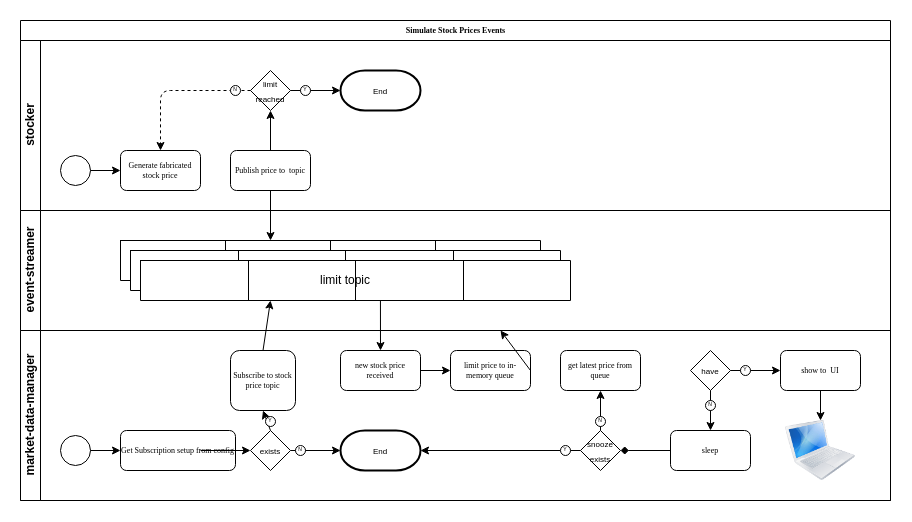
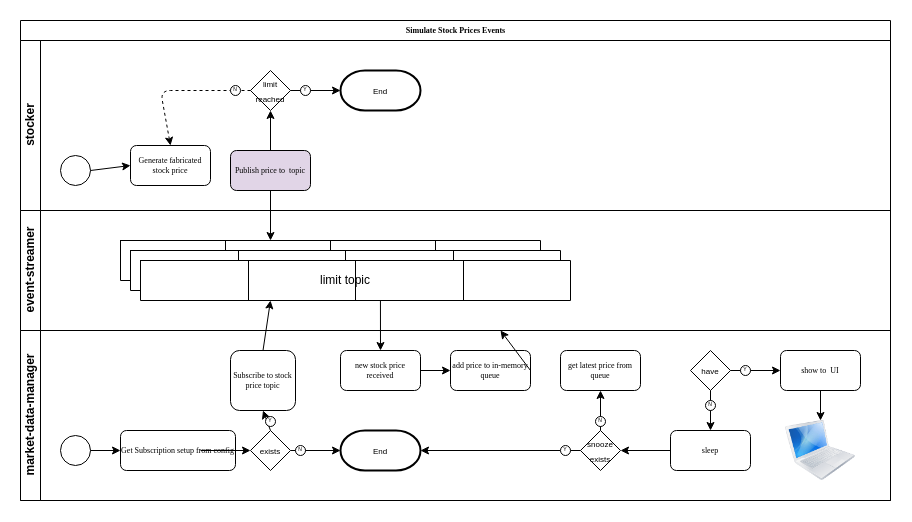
- <mxCell id="5" value="Generate fabricated stock price" style="rounded=1;whiteSpace=wrap;html=1;shadow=0;labelBackgroundColor=none;strokeWidth=1;fontFamily=Verdana;fontSize=8;align=center;" vertex="1" parent="3"><mxGeometry x="100" y="110" width="80" height="40" as="geometry" /></mxCell>
+ <mxCell id="5" value="Generate fabricated stock price" style="rounded=1;whiteSpace=wrap;html=1;shadow=0;labelBackgroundColor=none;strokeWidth=1;fontFamily=Verdana;fontSize=8;align=center;" vertex="1" parent="3"><mxGeometry x="110" y="105" width="80" height="40" as="geometry" /></mxCell>
- <mxCell id="7" value="Publish price to &amp;nbsp;topic" style="rounded=1;whiteSpace=wrap;html=1;shadow=0;labelBackgroundColor=none;strokeWidth=1;fontFamily=Verdana;fontSize=8;align=center;" vertex="1" parent="3"><mxGeometry x="210" y="110" width="80" height="40" as="geometry" /></mxCell>
+ <mxCell id="7" value="Publish price to &amp;nbsp;topic" style="rounded=1;whiteSpace=wrap;html=1;shadow=0;labelBackgroundColor=none;strokeWidth=1;fontFamily=Verdana;fontSize=8;align=center;fillColor=#e1d5e7;" vertex="1" parent="3"><mxGeometry x="210" y="110" width="80" height="40" as="geometry" /></mxCell>
- <mxCell id="31" value="limit price to in-memory queue" style="rounded=1;whiteSpace=wrap;html=1;shadow=0;labelBackgroundColor=none;strokeWidth=1;fontFamily=Verdana;fontSize=8;align=center;" vertex="1" parent="16"><mxGeometry x="430" y="20" width="80" height="40" as="geometry" /></mxCell>
+ <mxCell id="31" value="add price to in-memory queue" style="rounded=1;whiteSpace=wrap;html=1;shadow=0;labelBackgroundColor=none;strokeWidth=1;fontFamily=Verdana;fontSize=8;align=center;" vertex="1" parent="16"><mxGeometry x="430" y="20" width="80" height="40" as="geometry" /></mxCell>
- <mxCell id="39" value="" style="endArrow=diamond;html=1;entryX=1;entryY=0.5;entryDx=0;entryDy=0;exitX=0;exitY=0.5;exitDx=0;exitDy=0;" edge="1" parent="16" source="33" target="34"><mxGeometry width="50" height="50" relative="1" as="geometry"><mxPoint x="600" y="170" as="sourcePoint" /><mxPoint x="650" y="120" as="targetPoint" /></mxGeometry></mxCell>
+ <mxCell id="39" value="" style="endArrow=classic;html=1;entryX=1;entryY=0.5;entryDx=0;entryDy=0;exitX=0;exitY=0.5;exitDx=0;exitDy=0;" edge="1" parent="16" source="33" target="34"><mxGeometry width="50" height="50" relative="1" as="geometry"><mxPoint x="600" y="170" as="sourcePoint" /><mxPoint x="650" y="120" as="targetPoint" /></mxGeometry></mxCell>
